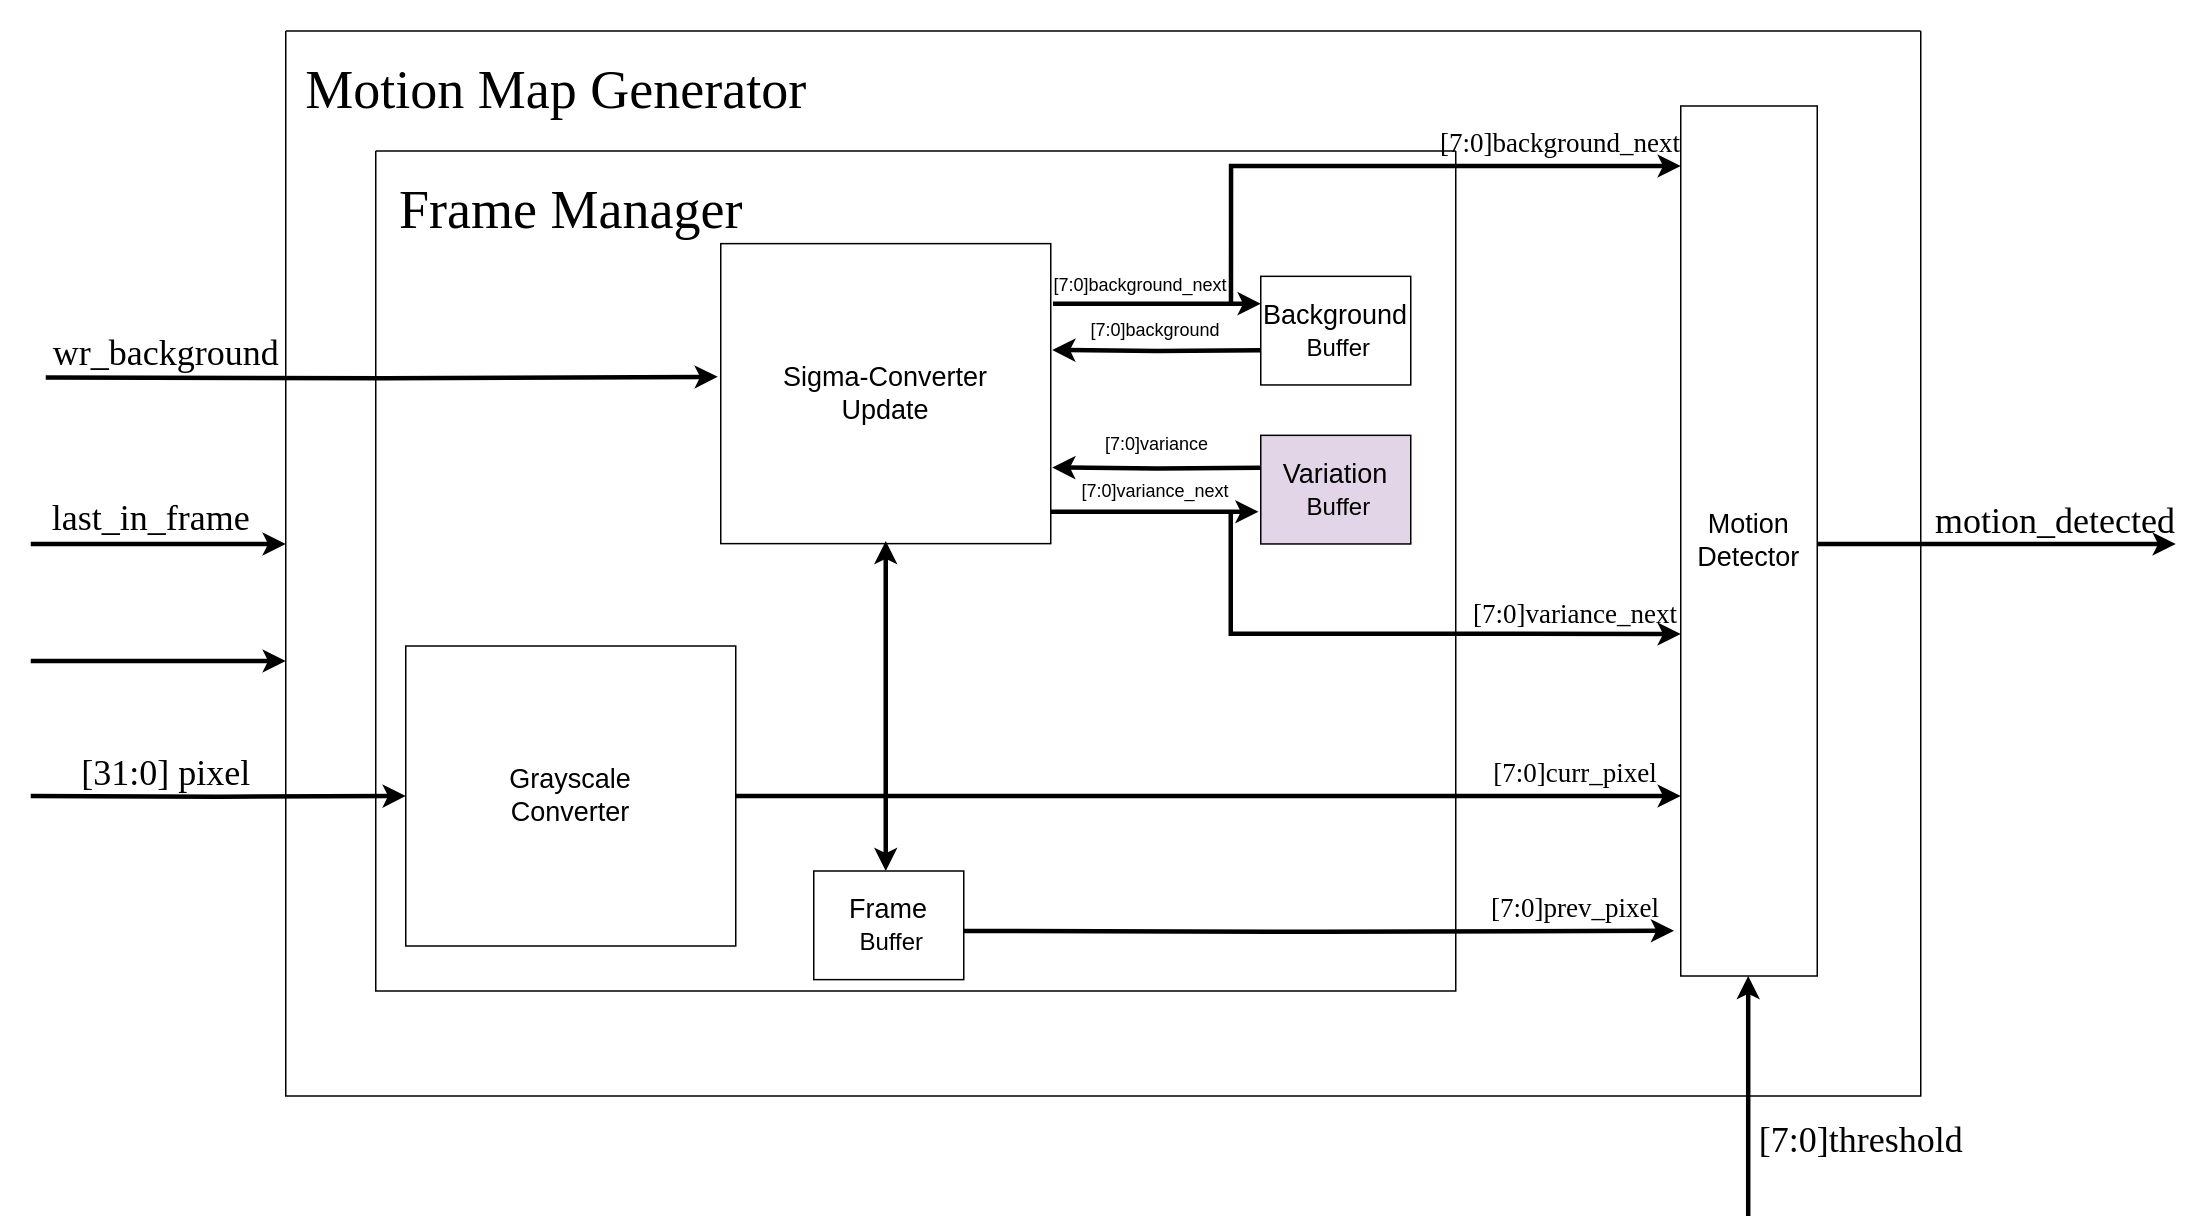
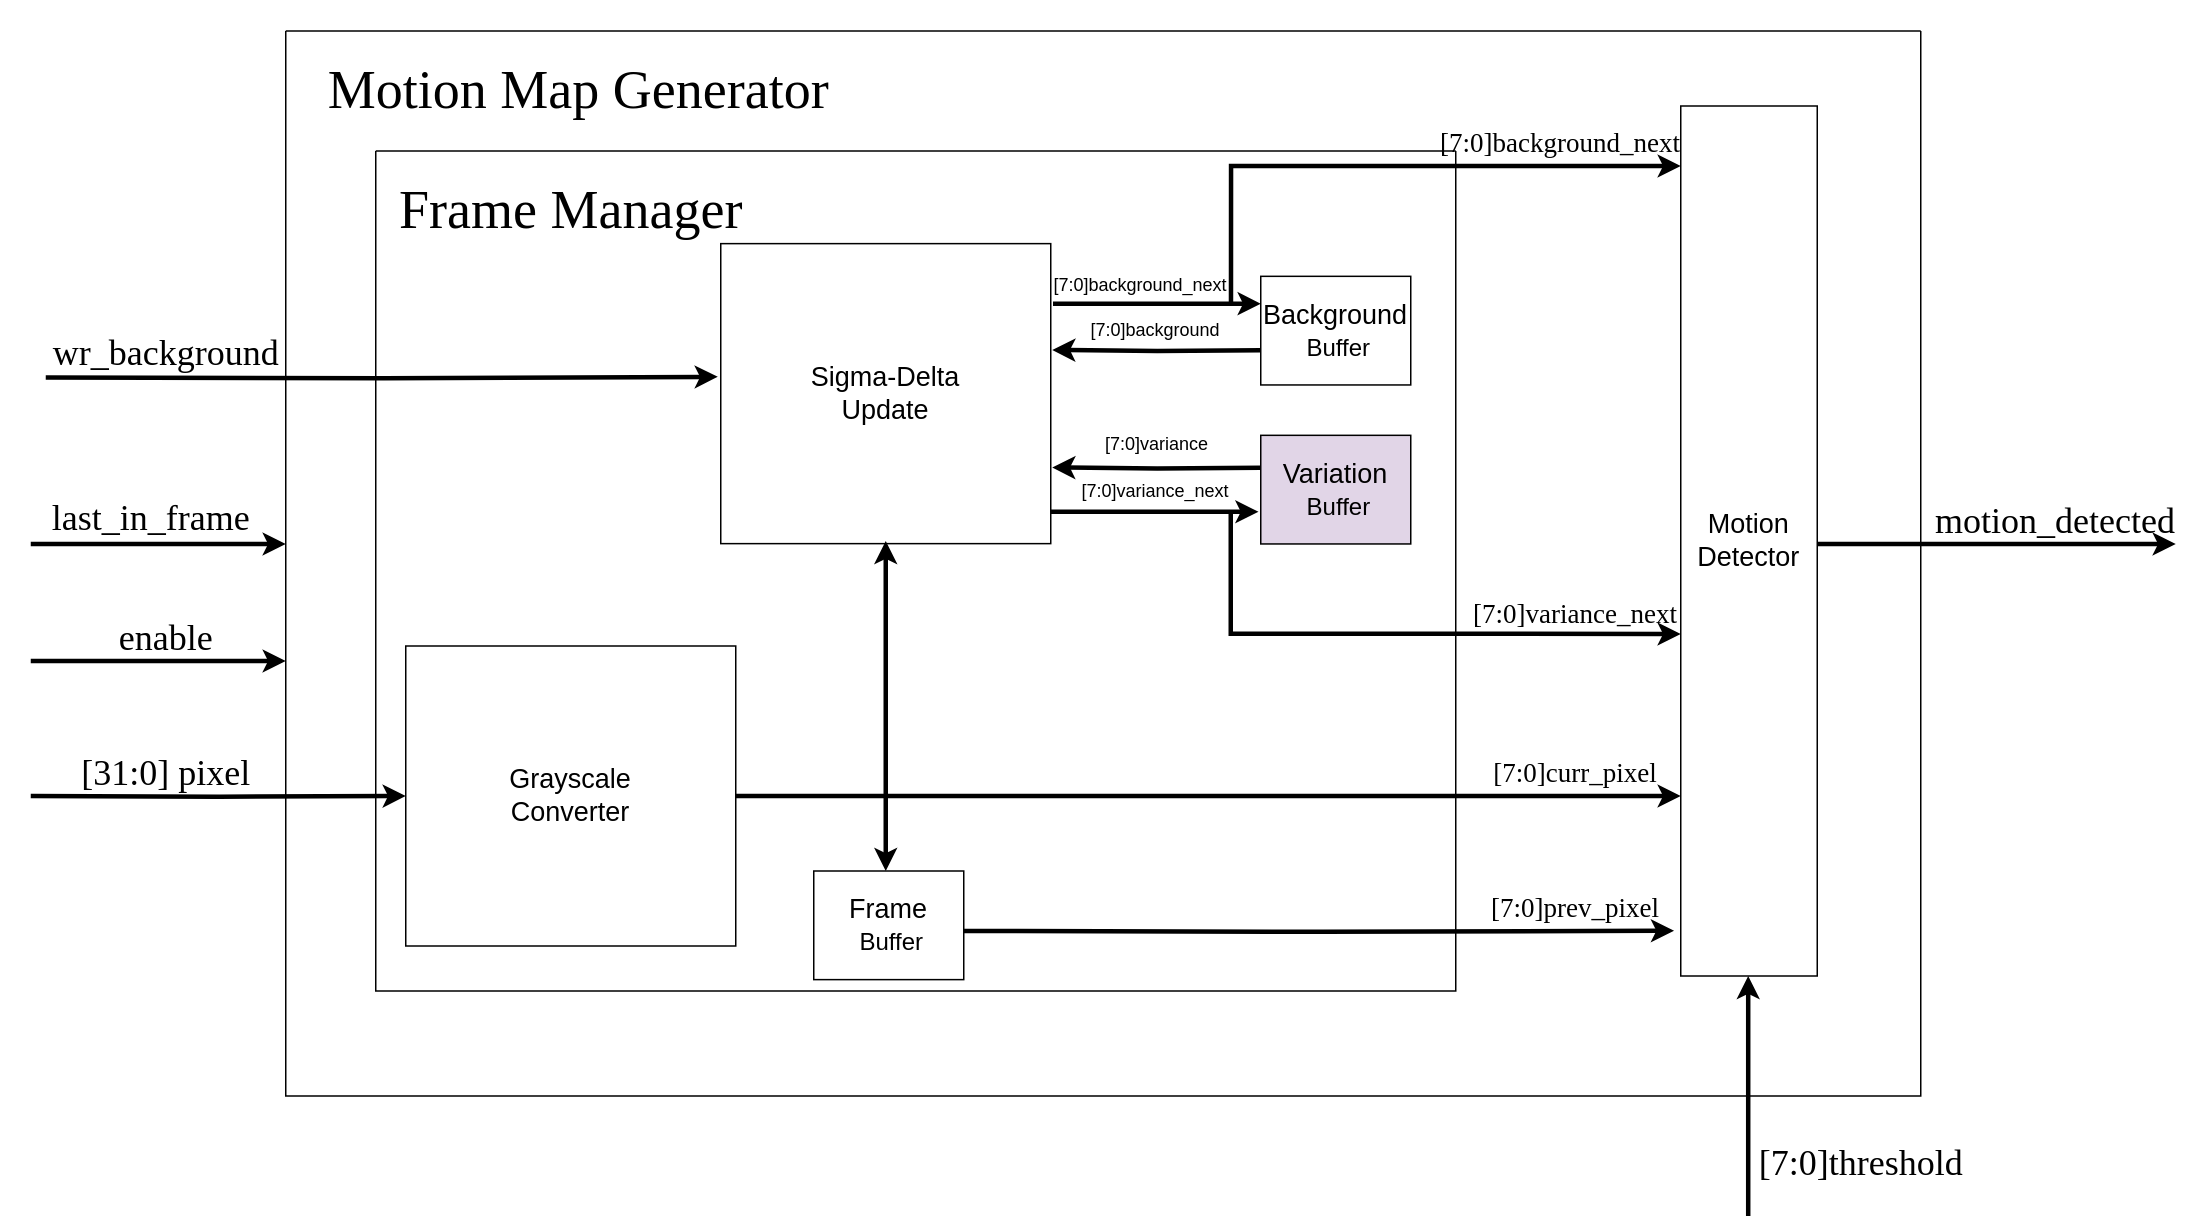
- <mxCell id="33" value="&lt;font style=&quot;font-size: 36px;&quot; face=&quot;Times New Roman&quot;&gt;Motion Map Generator&lt;/font&gt;" style="text;html=1;align=center;verticalAlign=middle;resizable=0;points=[];autosize=1;strokeColor=none;fillColor=none;" parent="31" vertex="1"><mxGeometry y="10" width="360" height="60" as="geometry" /></mxCell>
+ <mxCell id="33" value="&lt;font style=&quot;font-size: 36px;&quot; face=&quot;Times New Roman&quot;&gt;Motion Map Generator&lt;/font&gt;" style="text;html=1;align=center;verticalAlign=middle;resizable=0;points=[];autosize=1;strokeColor=none;fillColor=none;" parent="31" vertex="1"><mxGeometry x="15" y="10" width="360" height="60" as="geometry" /></mxCell>
- <mxCell id="12" value="&lt;span style=&quot;font-size: 18px;&quot;&gt;Sigma-Converter&lt;/span&gt;&lt;div&gt;&lt;span style=&quot;font-size: 18px;&quot;&gt;Update&lt;/span&gt;&lt;/div&gt;" style="rounded=0;whiteSpace=wrap;html=1;" parent="1" vertex="1"><mxGeometry x="480" y="161.76" width="220" height="200" as="geometry" /></mxCell>
+ <mxCell id="12" value="&lt;span style=&quot;font-size: 18px;&quot;&gt;Sigma-Delta&lt;/span&gt;&lt;div&gt;&lt;span style=&quot;font-size: 18px;&quot;&gt;Update&lt;/span&gt;&lt;/div&gt;" style="rounded=0;whiteSpace=wrap;html=1;" parent="1" vertex="1"><mxGeometry x="480" y="161.76" width="220" height="200" as="geometry" /></mxCell>
+ <mxCell id="38" value="&lt;font face=&quot;Times New Roman&quot; style=&quot;font-size: 24px;&quot;&gt;enable&lt;/font&gt;" style="text;html=1;align=center;verticalAlign=middle;resizable=0;points=[];autosize=1;strokeColor=none;fillColor=none;" parent="1" vertex="1"><mxGeometry x="65" y="405" width="90" height="40" as="geometry" /></mxCell>
- <mxCell id="41" value="&lt;font face=&quot;Times New Roman&quot; style=&quot;font-size: 24px;&quot;&gt;[7:0]threshold&lt;/font&gt;" style="text;html=1;align=center;verticalAlign=middle;resizable=0;points=[];autosize=1;strokeColor=none;fillColor=none;" parent="1" vertex="1"><mxGeometry x="1160" y="740" width="160" height="40" as="geometry" /></mxCell>
+ <mxCell id="41" value="&lt;font face=&quot;Times New Roman&quot; style=&quot;font-size: 24px;&quot;&gt;[7:0]threshold&lt;/font&gt;" style="text;html=1;align=center;verticalAlign=middle;resizable=0;points=[];autosize=1;strokeColor=none;fillColor=none;" parent="1" vertex="1"><mxGeometry x="1160" y="755" width="160" height="40" as="geometry" /></mxCell>
